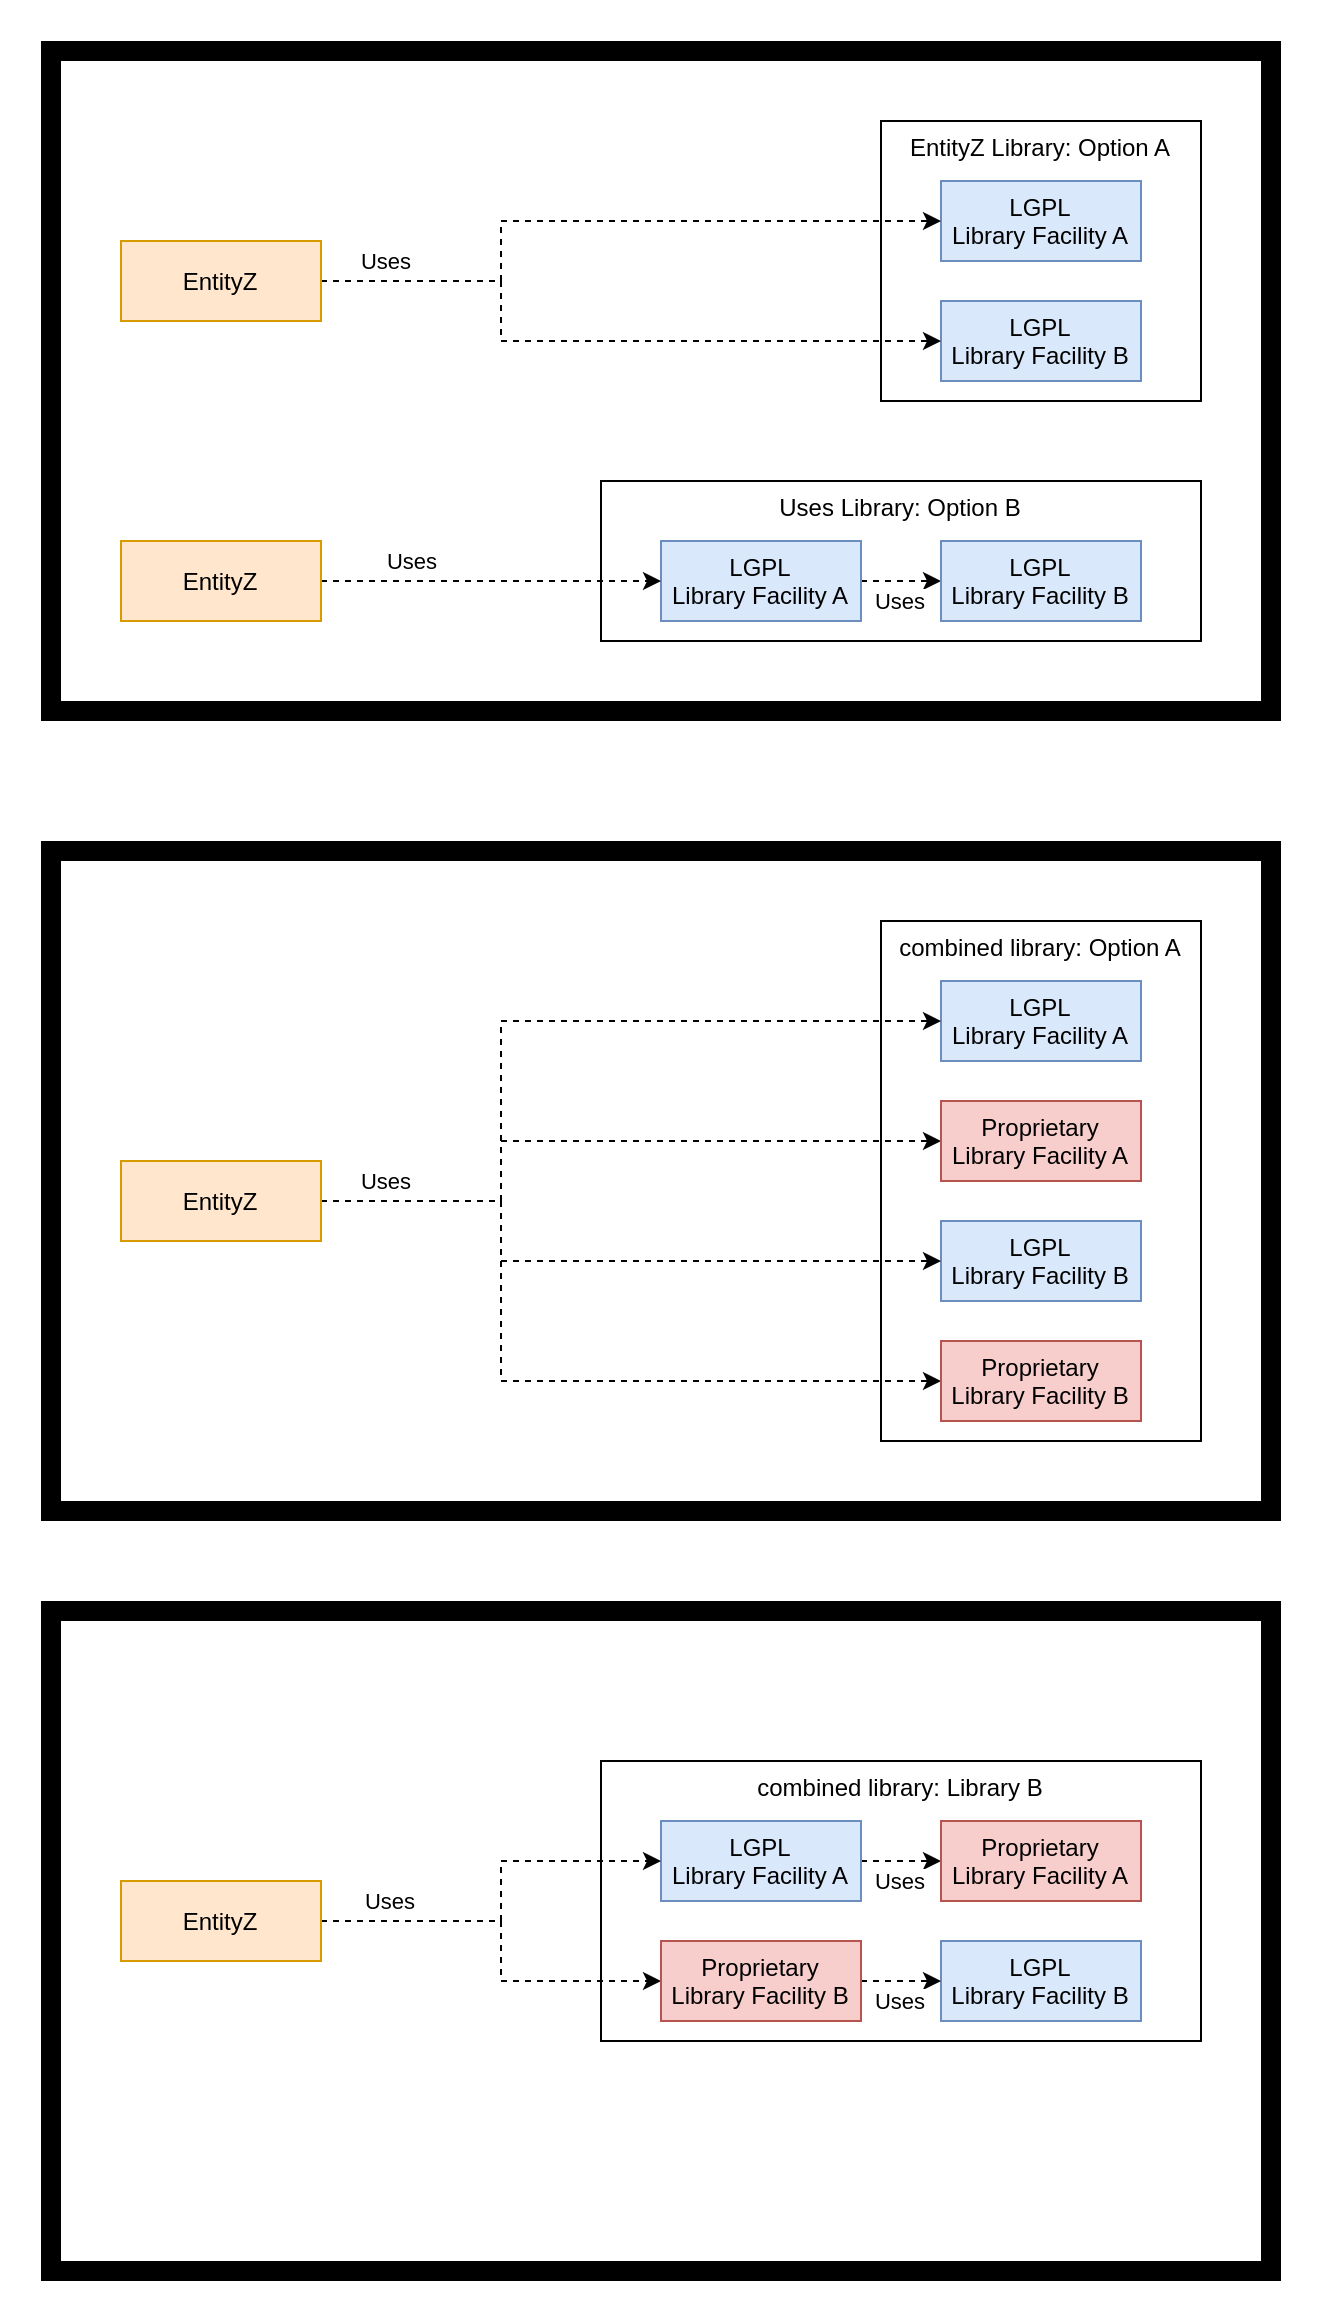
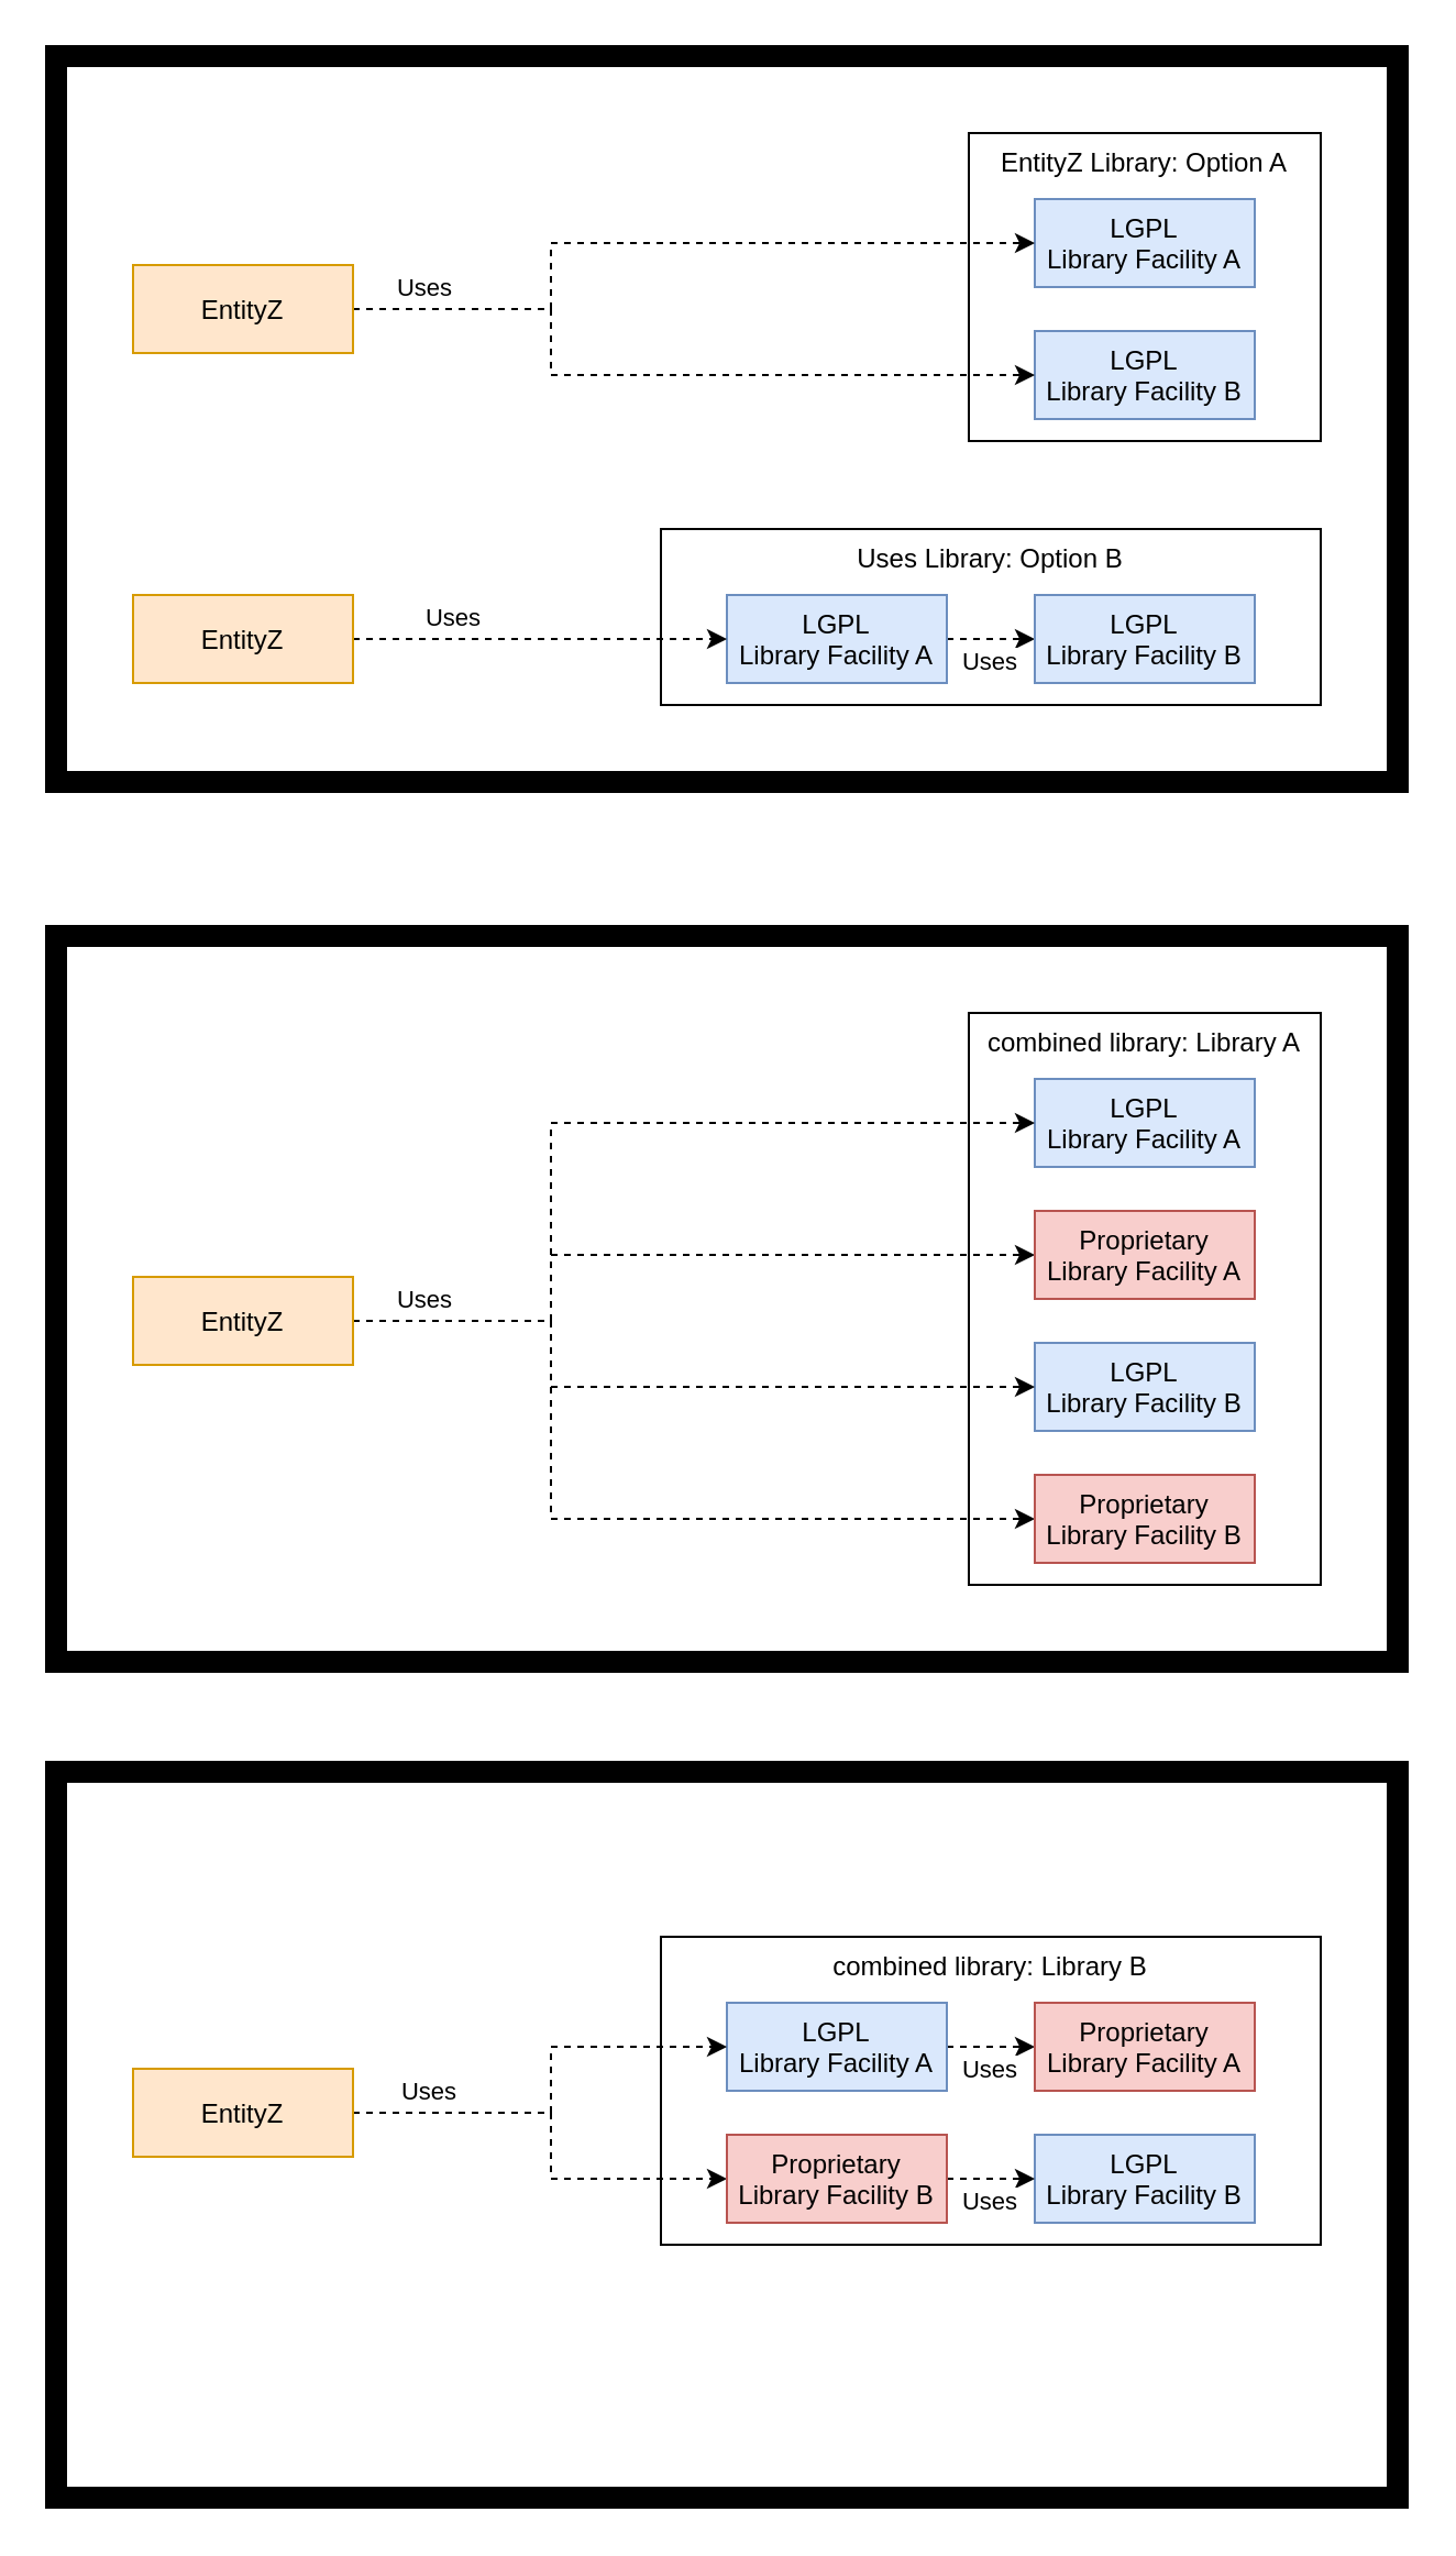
- <mxCell id="30" value="combined library: Option A" style="rounded=0;verticalAlign=top;fillColor=none;" vertex="1" parent="1"><mxGeometry x="440" y="460" width="160" height="260" as="geometry" /></mxCell>
+ <mxCell id="30" value="combined library: Library A" style="rounded=0;verticalAlign=top;fillColor=none;" vertex="1" parent="1"><mxGeometry x="440" y="460" width="160" height="260" as="geometry" /></mxCell>
